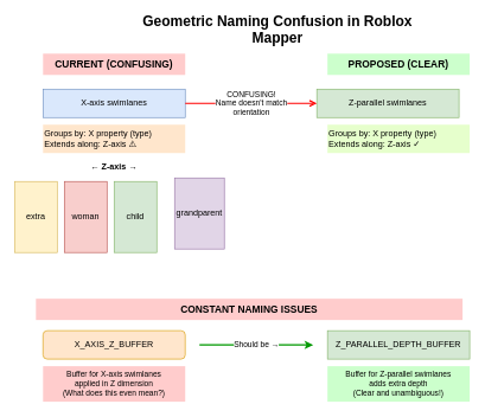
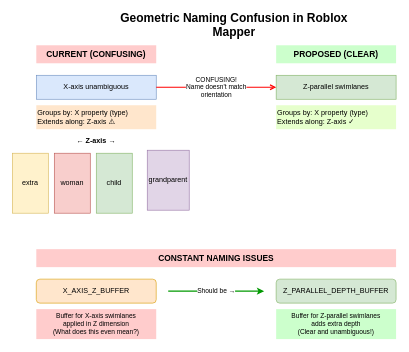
- <mxCell id="4" value="X-axis swimlanes" style="rounded=0;whiteSpace=wrap;html=1;fillColor=#dae8fc;strokeColor=#6c8ebf;" parent="1" vertex="1"><mxGeometry x="60" y="125" width="200" height="40" as="geometry" /></mxCell>
+ <mxCell id="4" value="X-axis unambiguous" style="rounded=0;whiteSpace=wrap;html=1;fillColor=#dae8fc;strokeColor=#6c8ebf;" parent="1" vertex="1"><mxGeometry x="60" y="125" width="200" height="40" as="geometry" /></mxCell>
- <mxCell id="12" value="Z-parallel swimlanes" style="rounded=0;whiteSpace=wrap;html=1;fillColor=#d5e8d4;strokeColor=#82b366;" parent="1" vertex="1"><mxGeometry x="445" y="125" width="200" height="40" as="geometry" /></mxCell>
+ <mxCell id="12" value="Z-parallel swimlanes" style="rounded=0;whiteSpace=wrap;html=1;fillColor=#d5e8d4;strokeColor=#82b366;" parent="1" vertex="1"><mxGeometry x="460" y="125" width="200" height="40" as="geometry" /></mxCell>
- <mxCell id="15" value="CONSTANT NAMING ISSUES" style="text;html=1;strokeColor=none;fillColor=#ffcccc;align=center;verticalAlign=middle;whiteSpace=wrap;rounded=0;fontSize=14;fontStyle=1" parent="1" vertex="1"><mxGeometry x="50" y="420" width="600" height="30" as="geometry" /></mxCell>
+ <mxCell id="15" value="CONSTANT NAMING ISSUES" style="text;html=1;strokeColor=none;fillColor=#ffcccc;align=center;verticalAlign=middle;whiteSpace=wrap;rounded=0;fontSize=14;fontStyle=1" parent="1" vertex="1"><mxGeometry x="60" y="415" width="600" height="30" as="geometry" /></mxCell>
- <mxCell id="19" value="Z_PARALLEL_DEPTH_BUFFER" style="whiteSpace=wrap;html=1;fillColor=#d5e8d4;strokeColor=#82b366;rounded=0;" parent="1" vertex="1"><mxGeometry x="460" y="465" width="200" height="40" as="geometry" /></mxCell>
+ <mxCell id="19" value="Z_PARALLEL_DEPTH_BUFFER" style="rounded=1;whiteSpace=wrap;html=1;fillColor=#d5e8d4;strokeColor=#82b366;" parent="1" vertex="1"><mxGeometry x="460" y="465" width="200" height="40" as="geometry" /></mxCell>
